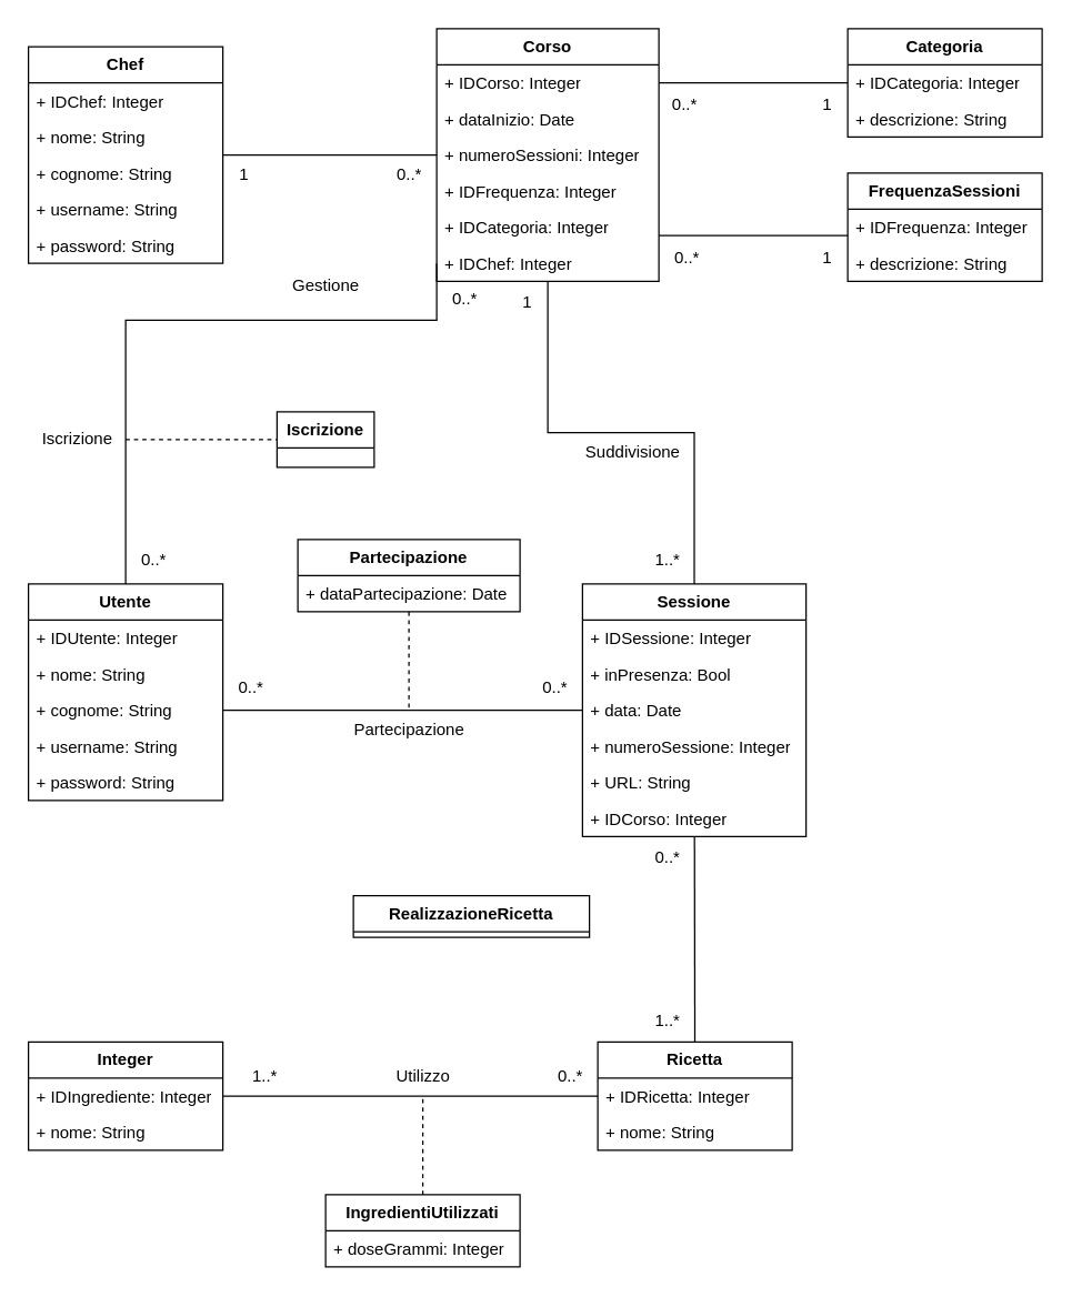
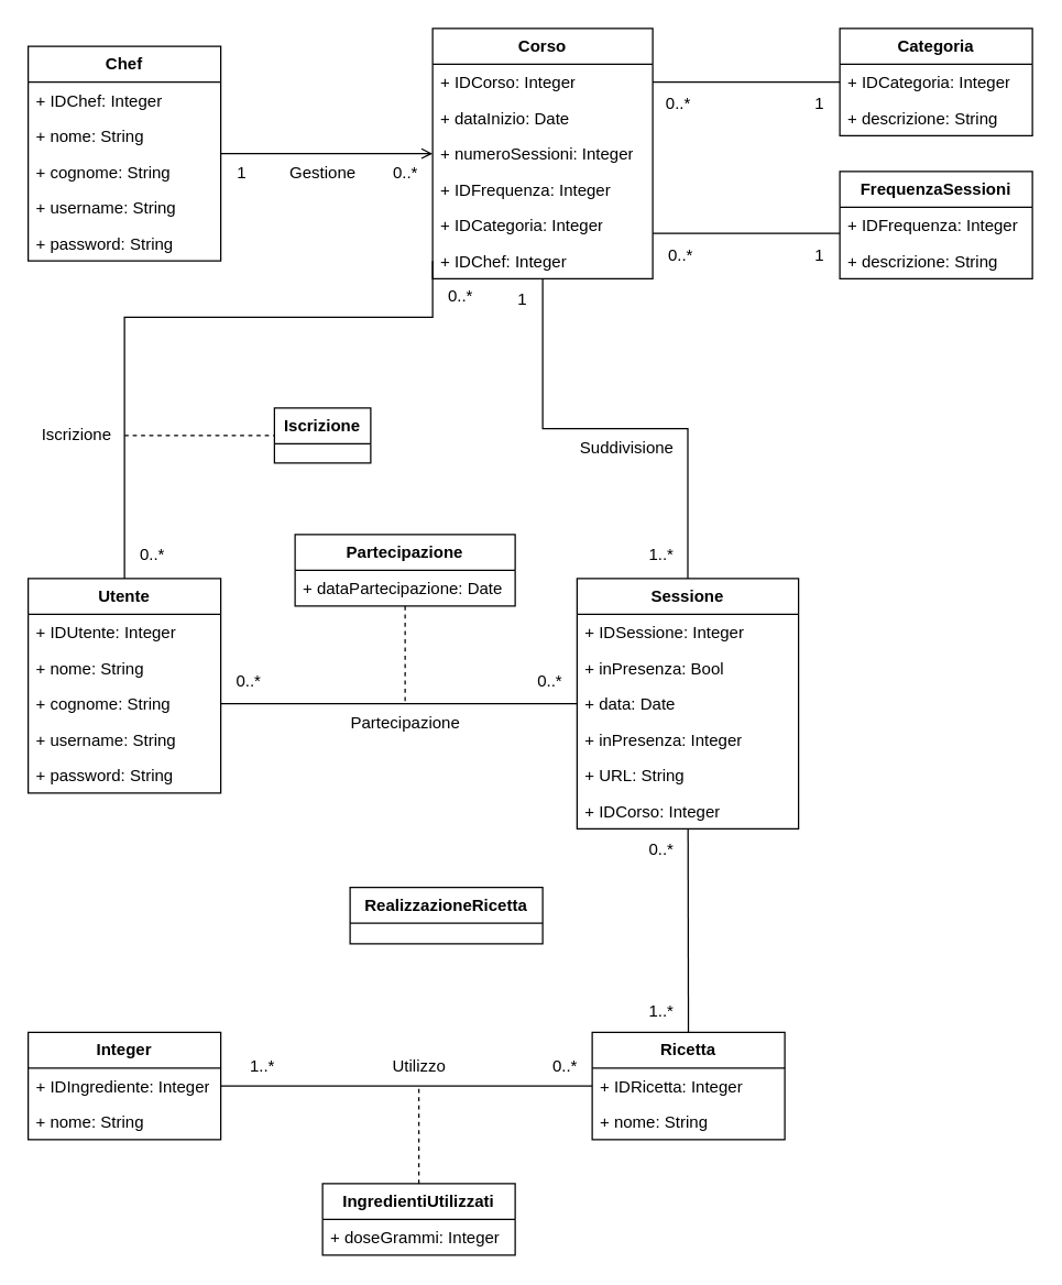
- <mxCell id="15" value="" style="endArrow=none;html=1;rounded=0;" parent="1" source="9" target="2" edge="1"><mxGeometry width="50" height="50" relative="1" as="geometry"><mxPoint x="270" y="390" as="sourcePoint" /><mxPoint x="320" y="340" as="targetPoint" /></mxGeometry></mxCell>
+ <mxCell id="15" value="" style="endArrow=open;html=1;rounded=0;" parent="1" source="9" target="2" edge="1"><mxGeometry width="50" height="50" relative="1" as="geometry"><mxPoint x="270" y="390" as="sourcePoint" /><mxPoint x="320" y="340" as="targetPoint" /></mxGeometry></mxCell>
- <mxCell id="77" value="Gestione" style="text;html=1;align=center;verticalAlign=middle;resizable=0;points=[];autosize=1;strokeColor=none;fillColor=none;" parent="1" vertex="1"><mxGeometry x="199" y="190" width="70" height="30" as="geometry" /></mxCell>
+ <mxCell id="77" value="Gestione" style="text;html=1;align=center;verticalAlign=middle;resizable=0;points=[];autosize=1;strokeColor=none;fillColor=none;" parent="1" vertex="1"><mxGeometry x="199" y="110" width="70" height="30" as="geometry" /></mxCell>
- <mxCell id="42" value="+ numeroSessione: Integer" style="text;strokeColor=none;fillColor=none;align=left;verticalAlign=top;spacingLeft=4;spacingRight=4;overflow=hidden;rotatable=0;points=[[0,0.5],[1,0.5]];portConstraint=eastwest;whiteSpace=wrap;html=1;" parent="38" vertex="1"><mxGeometry y="104" width="161" height="26" as="geometry" /></mxCell>
+ <mxCell id="42" value="+ inPresenza: Integer" style="text;strokeColor=none;fillColor=none;align=left;verticalAlign=top;spacingLeft=4;spacingRight=4;overflow=hidden;rotatable=0;points=[[0,0.5],[1,0.5]];portConstraint=eastwest;whiteSpace=wrap;html=1;" parent="38" vertex="1"><mxGeometry y="104" width="161" height="26" as="geometry" /></mxCell>
- <mxCell id="62" value="&lt;b&gt;RealizzazioneRicetta&lt;/b&gt;" style="swimlane;fontStyle=0;childLayout=stackLayout;horizontal=1;startSize=26;fillColor=none;horizontalStack=0;resizeParent=1;resizeParentMax=0;resizeLast=0;collapsible=1;marginBottom=0;whiteSpace=wrap;html=1;" parent="1" vertex="1"><mxGeometry x="254" y="644.5" width="170" height="30" as="geometry" /></mxCell>
+ <mxCell id="62" value="&lt;b&gt;RealizzazioneRicetta&lt;/b&gt;" style="swimlane;fontStyle=0;childLayout=stackLayout;horizontal=1;startSize=26;fillColor=none;horizontalStack=0;resizeParent=1;resizeParentMax=0;resizeLast=0;collapsible=1;marginBottom=0;whiteSpace=wrap;html=1;" parent="1" vertex="1"><mxGeometry x="254" y="644.5" width="140" height="41" as="geometry" /></mxCell>
